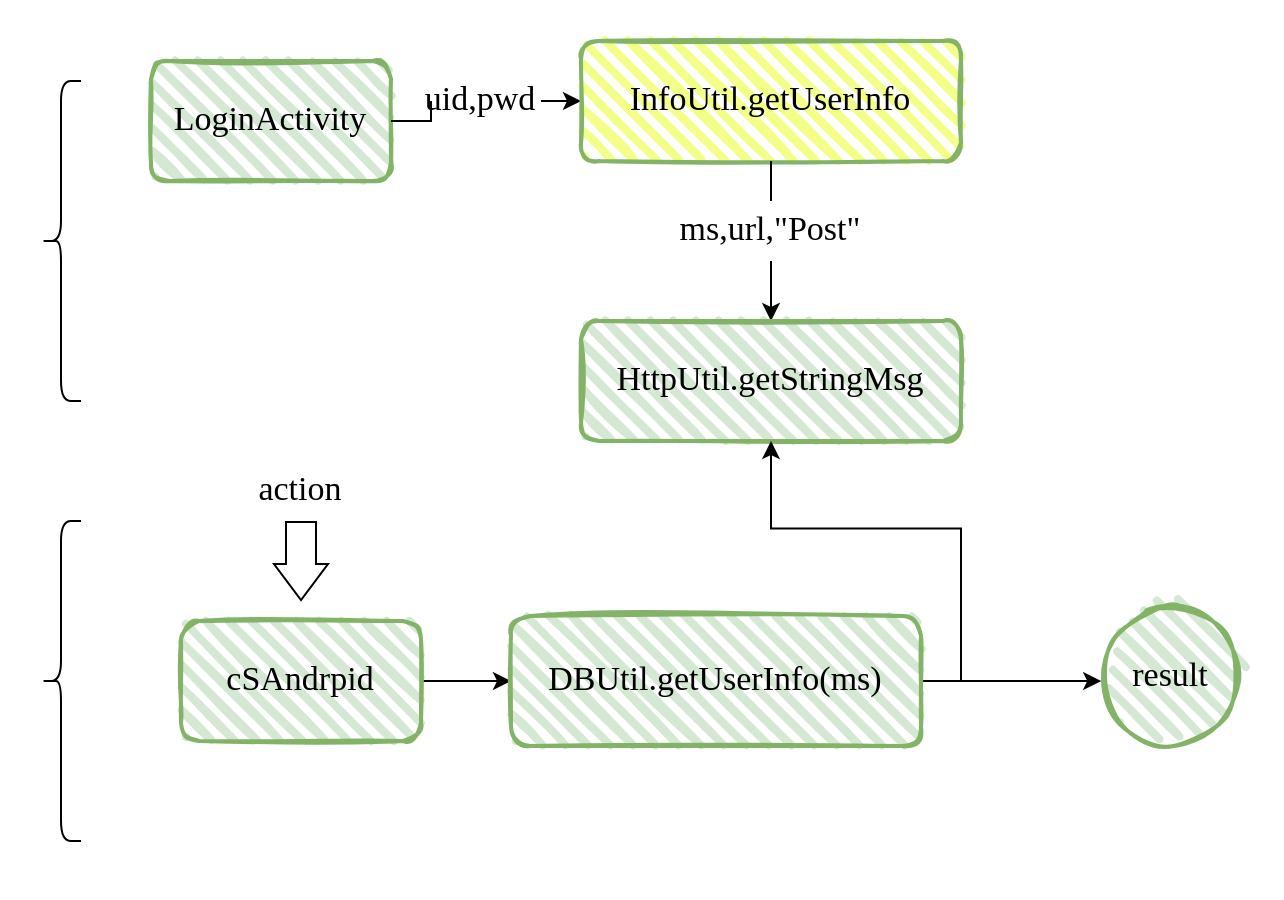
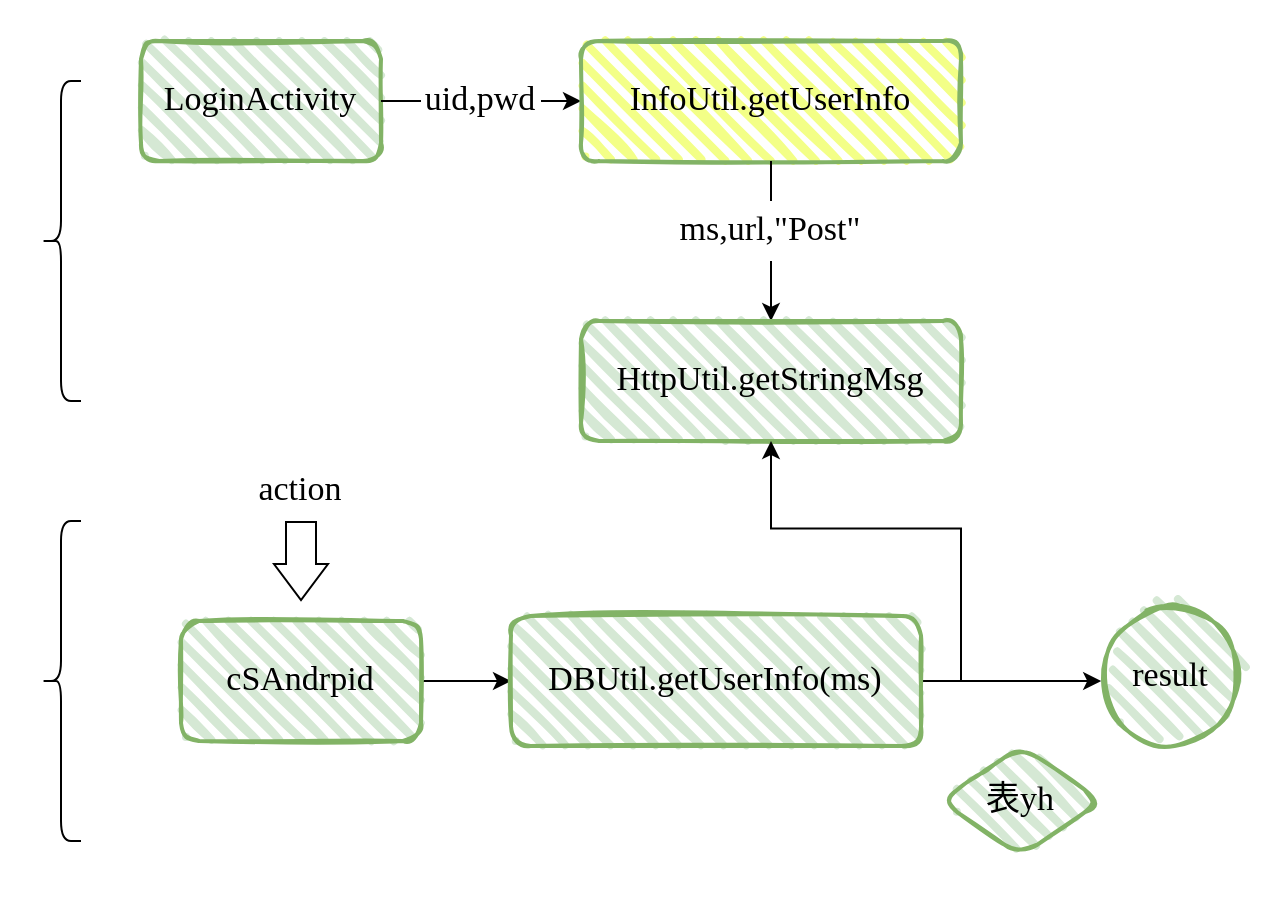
- <mxCell id="3" value="LoginActivity" style="rounded=1;whiteSpace=wrap;html=1;strokeWidth=2;fillWeight=4;hachureGap=8;hachureAngle=45;fillColor=#d5e8d4;sketch=1;strokeColor=#82b366;fontFamily=Comic Sans MS;fontSize=17;" vertex="1" parent="1"><mxGeometry x="75" y="30" width="120" height="60" as="geometry" /></mxCell>
+ <mxCell id="3" value="LoginActivity" style="rounded=1;whiteSpace=wrap;html=1;strokeWidth=2;fillWeight=4;hachureGap=8;hachureAngle=45;fillColor=#d5e8d4;sketch=1;strokeColor=#82b366;fontFamily=Comic Sans MS;fontSize=17;" vertex="1" parent="1"><mxGeometry x="70" y="20" width="120" height="60" as="geometry" /></mxCell>
+ <mxCell id="21" value="表yh" style="rhombus;whiteSpace=wrap;html=1;fontSize=17;fontFamily=Comic Sans MS;fillColor=#d5e8d4;strokeColor=#82b366;rounded=1;strokeWidth=2;fillWeight=4;hachureGap=8;hachureAngle=45;sketch=1;" vertex="1" parent="1"><mxGeometry x="470" y="372.5" width="80" height="55" as="geometry" /></mxCell>
